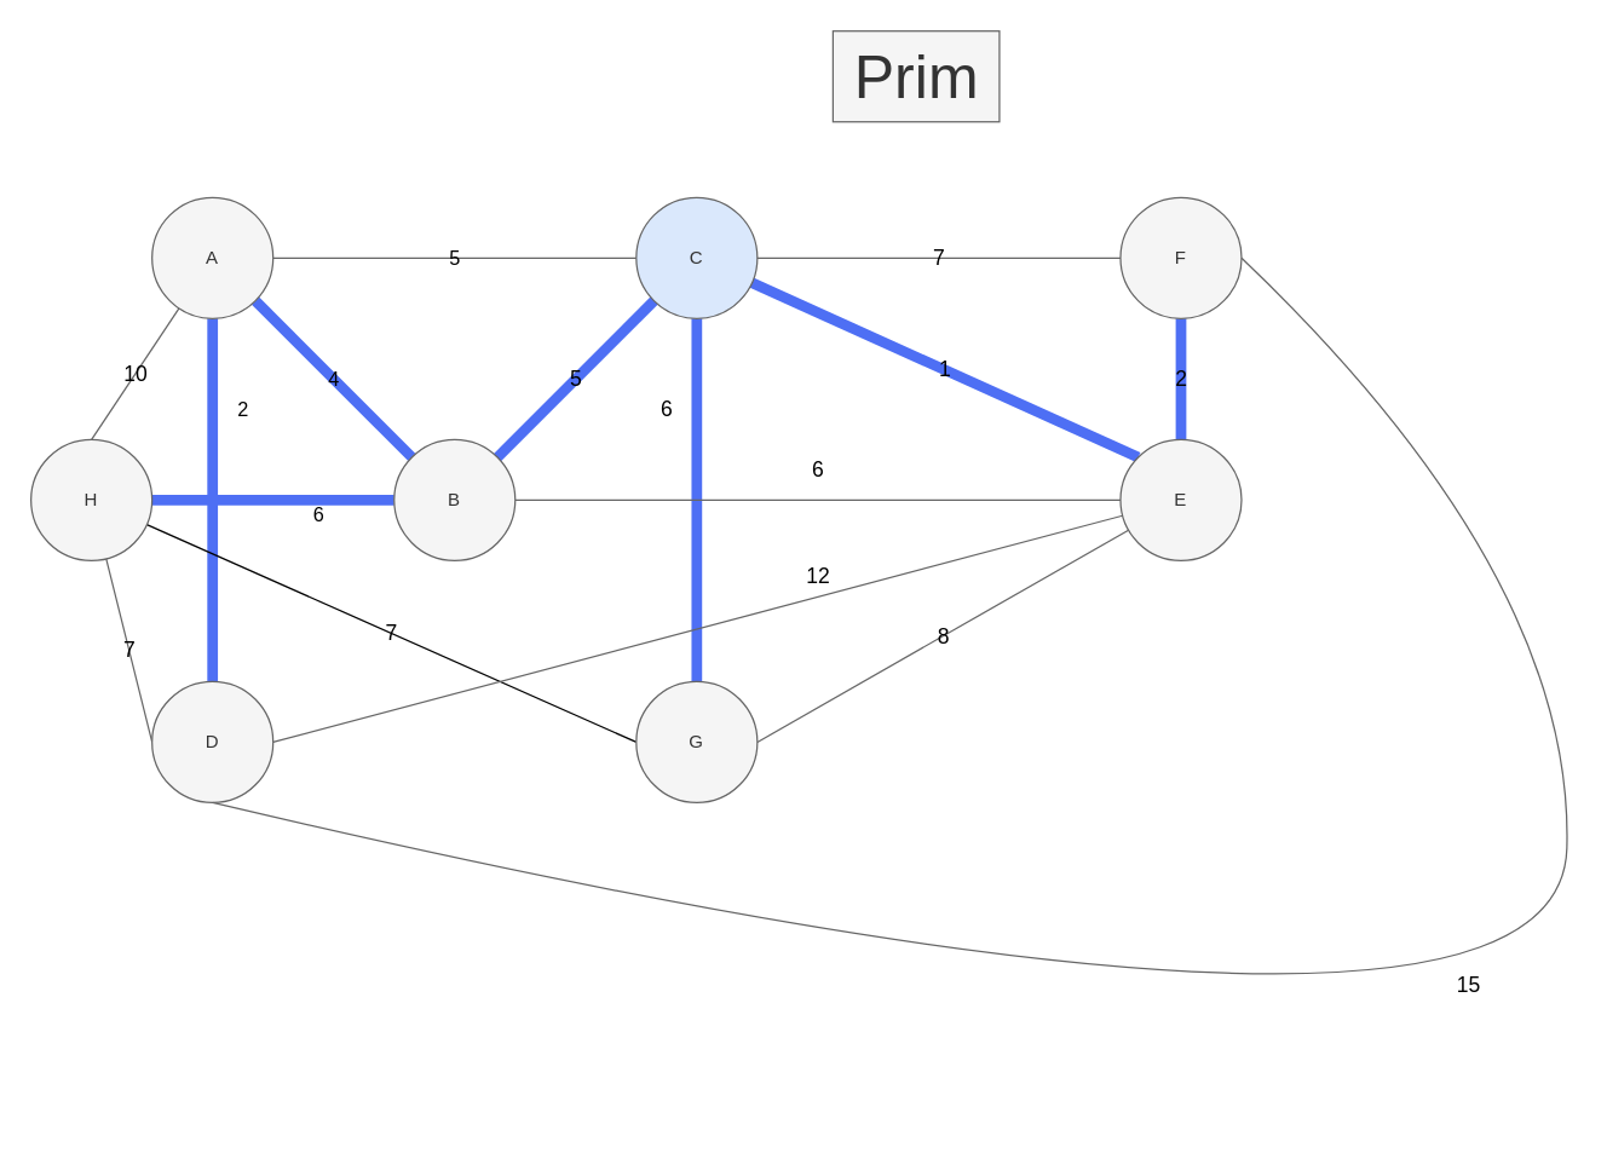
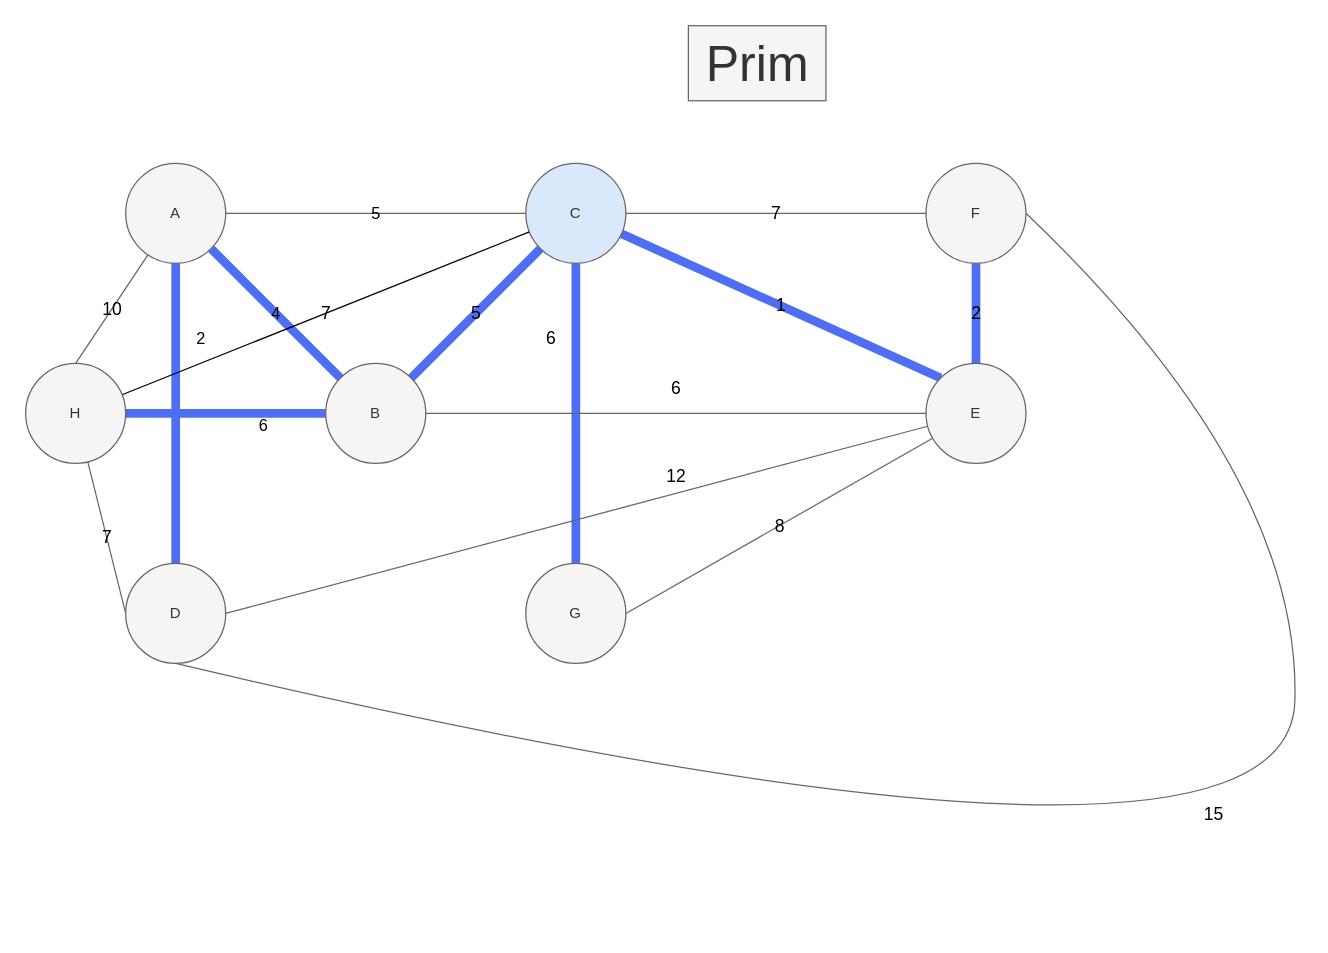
- <mxCell id="13" value="&lt;font style=&quot;font-size: 14px;&quot;&gt;7&lt;/font&gt;" style="edgeStyle=none;html=1;entryX=0;entryY=0.5;entryDx=0;entryDy=0;endArrow=none;endFill=0;fillColor=#f5f5f5;strokeColor=#000000;labelBackgroundColor=none;fontColor=#000000;strokeWidth=1;" edge="1" parent="1" source="15" target="22"><mxGeometry relative="1" as="geometry" /></mxCell>
+ <mxCell id="13" value="&lt;font style=&quot;font-size: 14px;&quot;&gt;7&lt;/font&gt;" style="edgeStyle=none;html=1;endArrow=none;endFill=0;fillColor=#f5f5f5;strokeColor=#000000;labelBackgroundColor=none;fontColor=#000000;strokeWidth=1;" edge="1" parent="1" source="15" target="9"><mxGeometry relative="1" as="geometry" /></mxCell>
